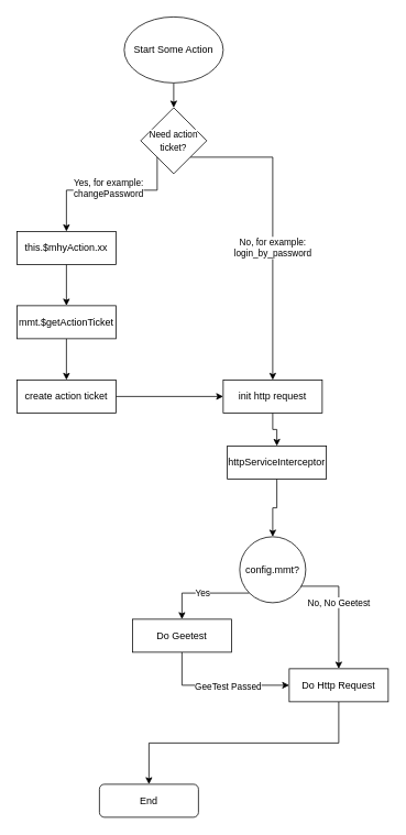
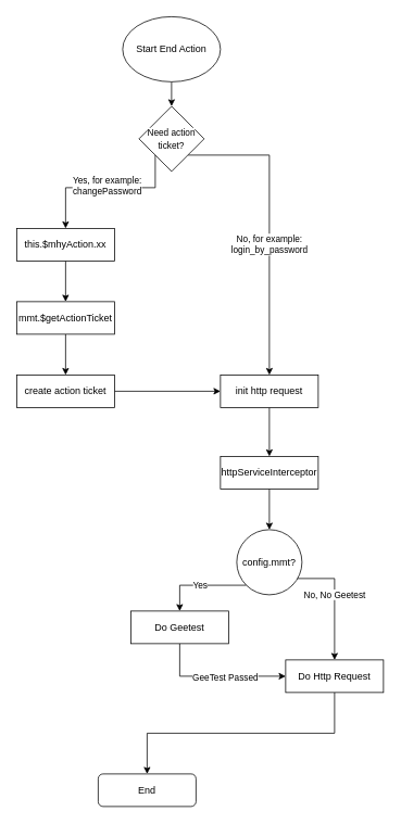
- <mxCell id="3" value="Start Some Action" style="ellipse;whiteSpace=wrap;html=1;" vertex="1" parent="1"><mxGeometry x="150" y="20" width="120" height="80" as="geometry" /></mxCell>
+ <mxCell id="3" value="Start End Action" style="ellipse;whiteSpace=wrap;html=1;" vertex="1" parent="1"><mxGeometry x="150" y="20" width="120" height="80" as="geometry" /></mxCell>
- <mxCell id="18" value="httpServiceInterceptor" style="rounded=0;whiteSpace=wrap;html=1;" vertex="1" parent="1"><mxGeometry x="275" y="540" width="120" height="40" as="geometry" /></mxCell>
+ <mxCell id="18" value="httpServiceInterceptor" style="rounded=0;whiteSpace=wrap;html=1;" vertex="1" parent="1"><mxGeometry x="270" y="560" width="120" height="40" as="geometry" /></mxCell>
